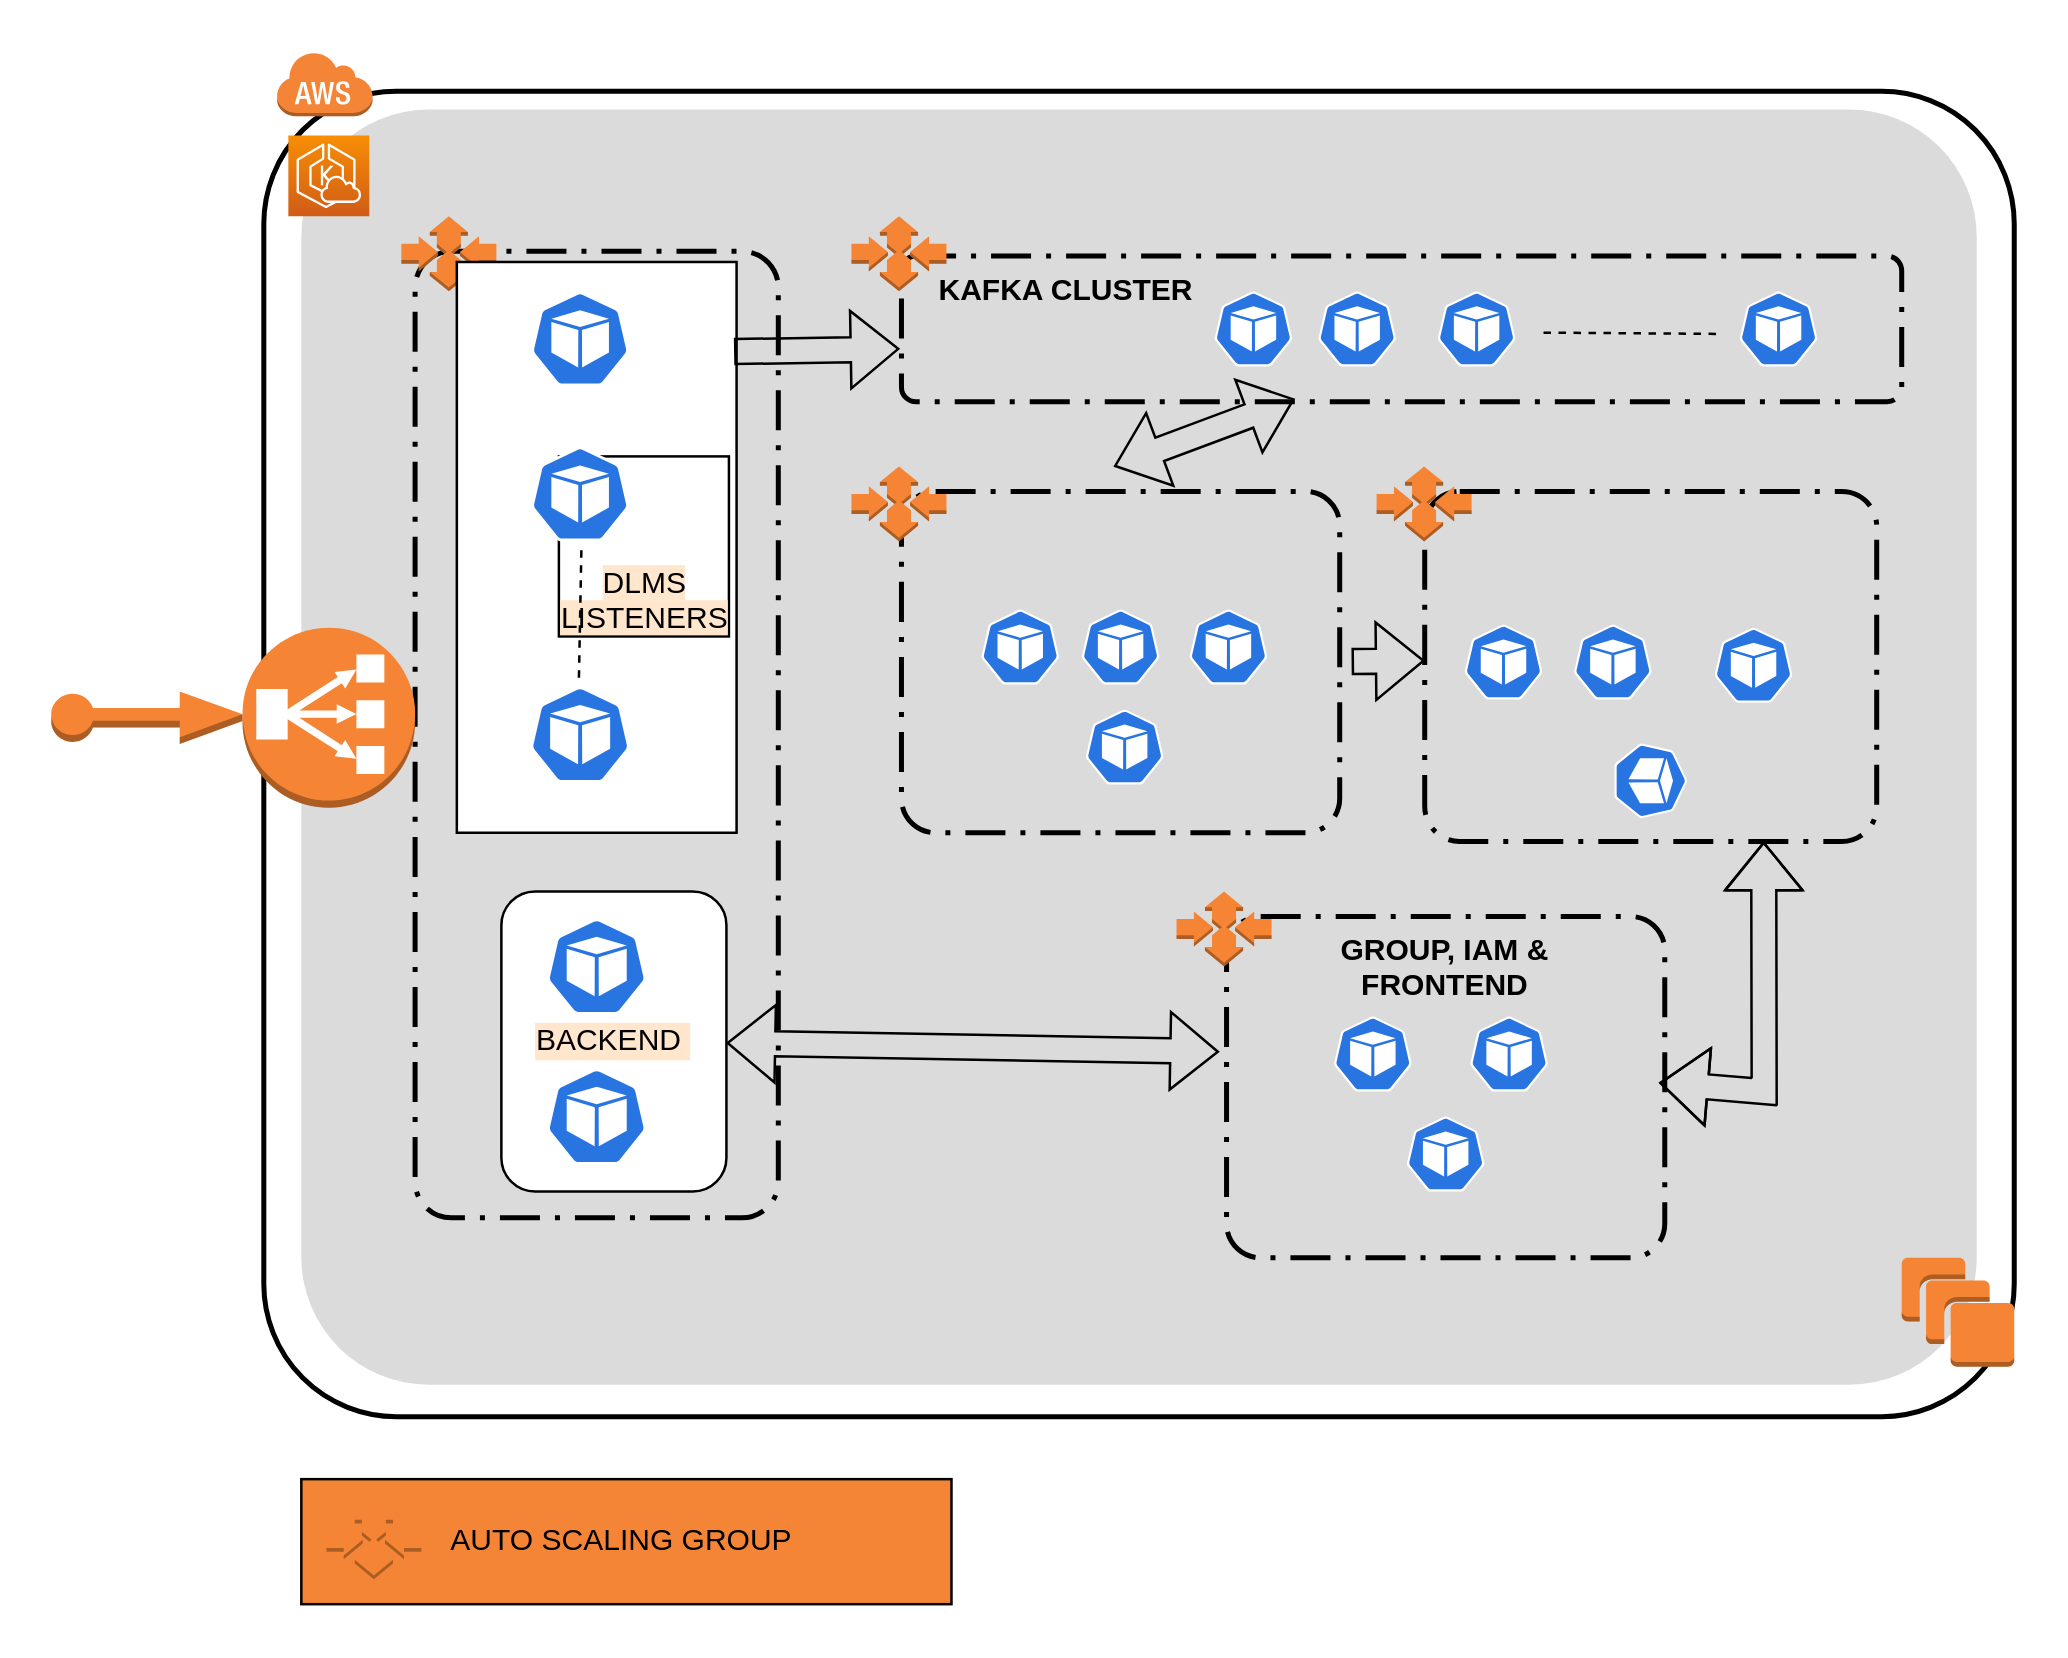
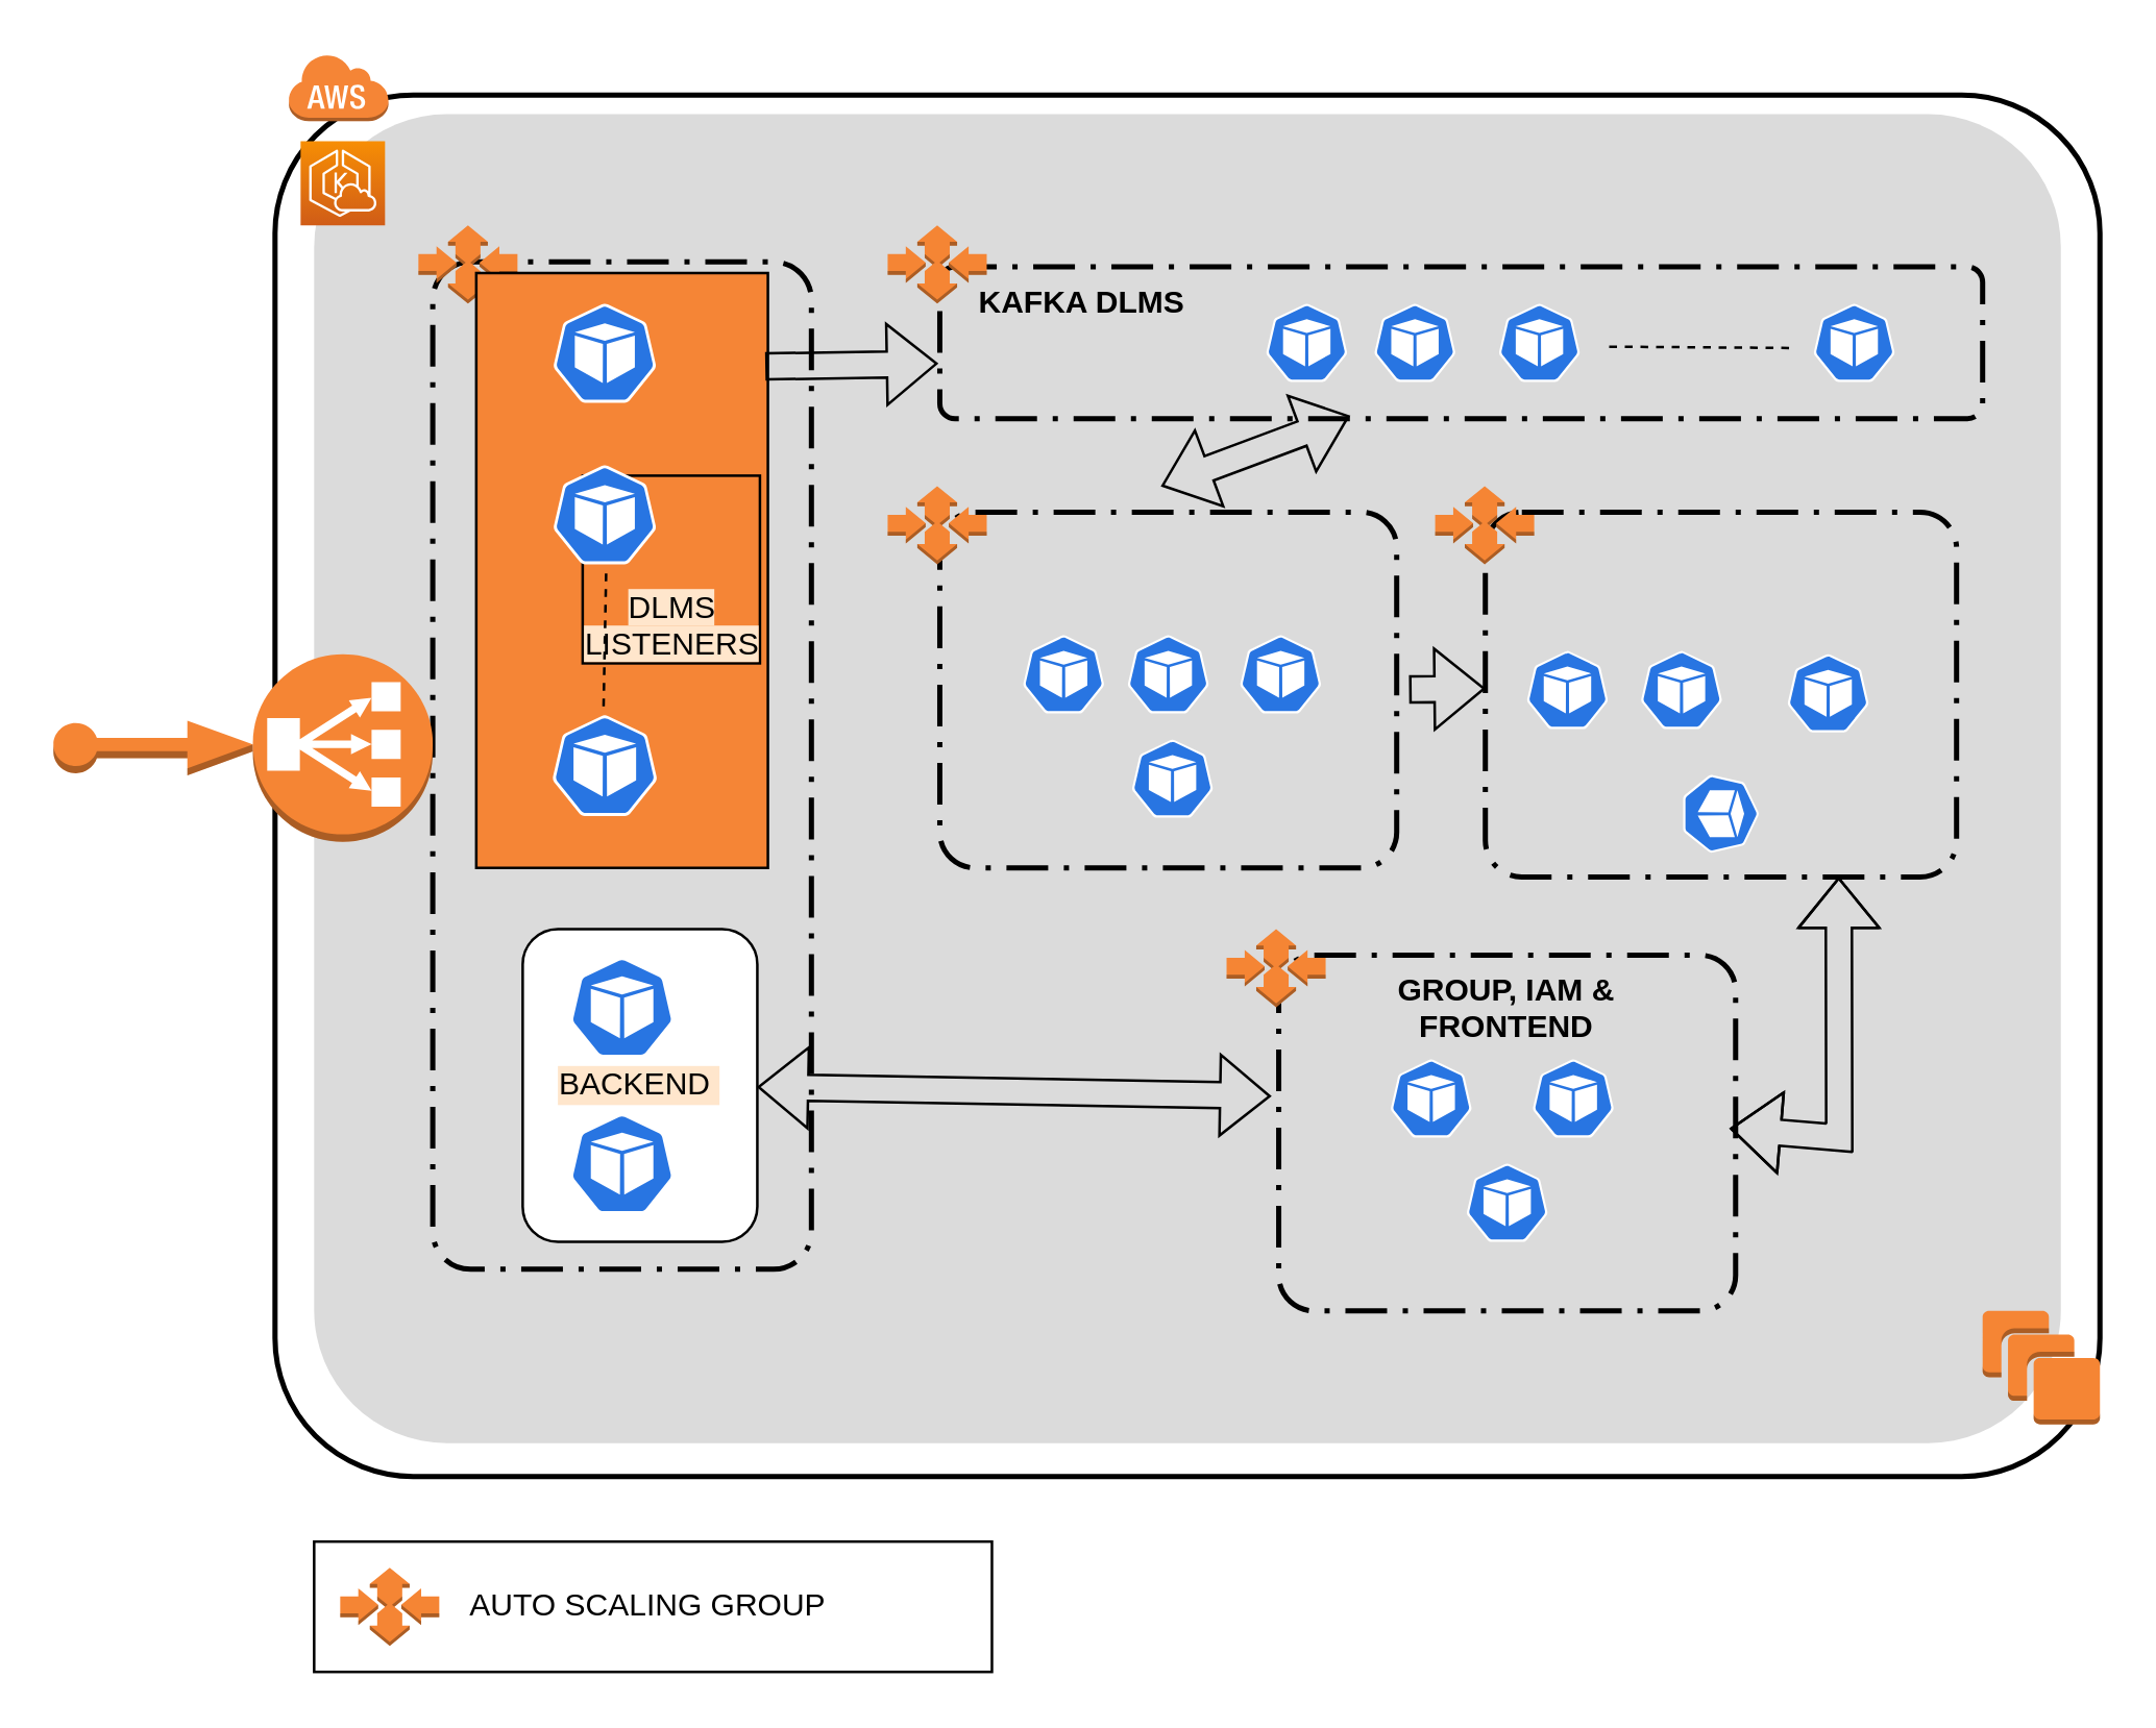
- <mxCell id="11" value="    KAFKA CLUSTER " style="rounded=1;arcSize=10;dashed=1;fillColor=none;gradientColor=none;dashPattern=8 3 1 3;strokeWidth=2;horizontal=1;verticalAlign=top;align=left;fontStyle=1" vertex="1" parent="1"><mxGeometry x="360" y="101.88" width="400" height="58.25" as="geometry" /></mxCell>
+ <mxCell id="11" value="    KAFKA DLMS " style="rounded=1;arcSize=10;dashed=1;fillColor=none;gradientColor=none;dashPattern=8 3 1 3;strokeWidth=2;horizontal=1;verticalAlign=top;align=left;fontStyle=1" vertex="1" parent="1"><mxGeometry x="360" y="101.88" width="400" height="58.25" as="geometry" /></mxCell>
- <mxCell id="42" value="&lt;div style=&quot;text-align: center&quot;&gt;&lt;span style=&quot;background-color: rgb(255 , 230 , 204)&quot;&gt;&lt;br&gt;&lt;/span&gt;&lt;/div&gt;&lt;div style=&quot;text-align: center&quot;&gt;&lt;span style=&quot;background-color: rgb(255 , 230 , 204)&quot;&gt;&lt;br&gt;&lt;/span&gt;&lt;/div&gt;&lt;div style=&quot;text-align: center&quot;&gt;&lt;span style=&quot;background-color: rgb(255 , 230 , 204)&quot;&gt;&lt;br&gt;&lt;/span&gt;&lt;/div&gt;&lt;div style=&quot;text-align: center&quot;&gt;&lt;span style=&quot;background-color: rgb(255 , 230 , 204)&quot;&gt;DLMS&lt;/span&gt;&lt;/div&gt;&lt;span style=&quot;background-color: rgb(255 , 230 , 204)&quot;&gt;LISTENERS&lt;/span&gt;" style="rounded=0;whiteSpace=wrap;html=1;align=right;labelBorderColor=default;" vertex="1" parent="1"><mxGeometry x="182.19" y="104.25" width="111.87" height="228.25" as="geometry" /></mxCell>
+ <mxCell id="42" value="&lt;div style=&quot;text-align: center&quot;&gt;&lt;span style=&quot;background-color: rgb(255 , 230 , 204)&quot;&gt;&lt;br&gt;&lt;/span&gt;&lt;/div&gt;&lt;div style=&quot;text-align: center&quot;&gt;&lt;span style=&quot;background-color: rgb(255 , 230 , 204)&quot;&gt;&lt;br&gt;&lt;/span&gt;&lt;/div&gt;&lt;div style=&quot;text-align: center&quot;&gt;&lt;span style=&quot;background-color: rgb(255 , 230 , 204)&quot;&gt;&lt;br&gt;&lt;/span&gt;&lt;/div&gt;&lt;div style=&quot;text-align: center&quot;&gt;&lt;span style=&quot;background-color: rgb(255 , 230 , 204)&quot;&gt;DLMS&lt;/span&gt;&lt;/div&gt;&lt;span style=&quot;background-color: rgb(255 , 230 , 204)&quot;&gt;LISTENERS&lt;/span&gt;" style="rounded=0;whiteSpace=wrap;html=1;align=right;labelBorderColor=default;fillColor=#f58536;" vertex="1" parent="1"><mxGeometry x="182.19" y="104.25" width="111.87" height="228.25" as="geometry" /></mxCell>
- <mxCell id="21" value="AUTO SCALING GROUP&amp;nbsp;" style="rounded=0;whiteSpace=wrap;html=1;fillColor=#f58536;" vertex="1" parent="20"><mxGeometry width="260" height="50" as="geometry" /></mxCell>
+ <mxCell id="21" value="AUTO SCALING GROUP&amp;nbsp;" style="rounded=0;whiteSpace=wrap;html=1;" vertex="1" parent="20"><mxGeometry width="260" height="50" as="geometry" /></mxCell>
